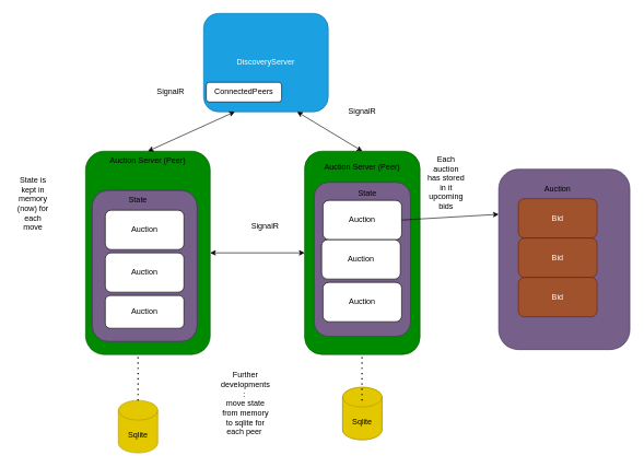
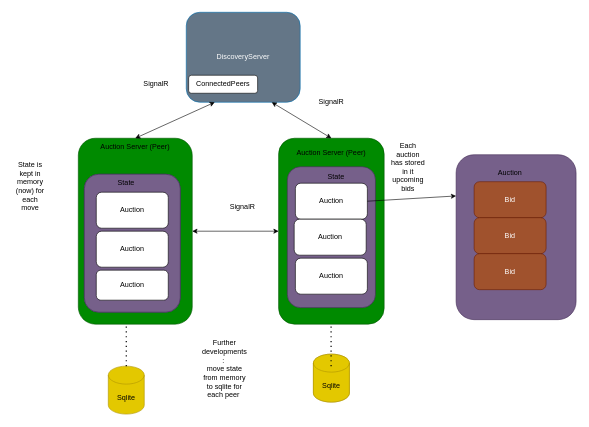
- <mxCell id="7" value="DiscoveryServer" style="rounded=1;whiteSpace=wrap;html=1;fillColor=#1ba1e2;fontColor=#ffffff;strokeColor=#006EAF;" vertex="1" parent="1"><mxGeometry x="310" y="20" width="190" height="150" as="geometry" /></mxCell>
+ <mxCell id="7" value="DiscoveryServer" style="rounded=1;whiteSpace=wrap;html=1;fillColor=#647687;fontColor=#ffffff;strokeColor=#006EAF;" vertex="1" parent="1"><mxGeometry x="310" y="20" width="190" height="150" as="geometry" /></mxCell>
